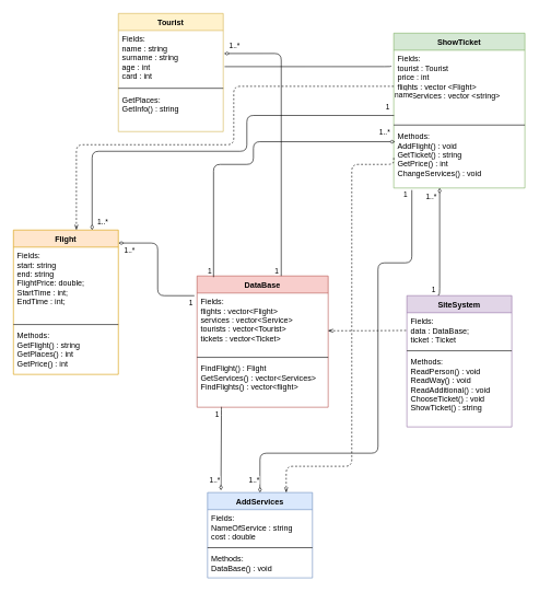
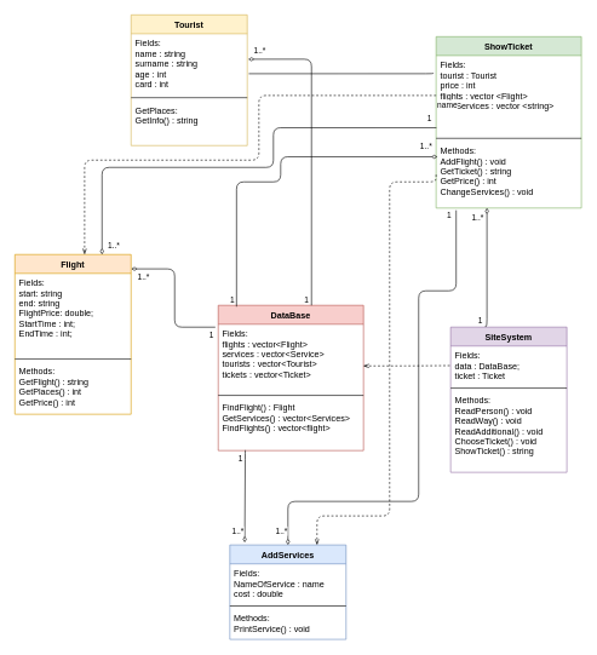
- <mxCell id="23" value="Fields: &#10;NameOfService : string&#10;cost : double" style="text;strokeColor=none;fillColor=none;align=left;verticalAlign=top;spacingLeft=4;spacingRight=4;overflow=hidden;rotatable=0;points=[[0,0.5],[1,0.5]];portConstraint=eastwest;" parent="22" vertex="1"><mxGeometry y="26" width="160" height="54" as="geometry" /></mxCell>
+ <mxCell id="23" value="Fields: &#10;NameOfService : name&#10;cost : double" style="text;strokeColor=none;fillColor=none;align=left;verticalAlign=top;spacingLeft=4;spacingRight=4;overflow=hidden;rotatable=0;points=[[0,0.5],[1,0.5]];portConstraint=eastwest;" parent="22" vertex="1"><mxGeometry y="26" width="160" height="54" as="geometry" /></mxCell>
- <mxCell id="25" value="Methods: &#10;DataBase() : void" style="text;strokeColor=none;fillColor=none;align=left;verticalAlign=top;spacingLeft=4;spacingRight=4;overflow=hidden;rotatable=0;points=[[0,0.5],[1,0.5]];portConstraint=eastwest;" parent="22" vertex="1"><mxGeometry y="88" width="160" height="42" as="geometry" /></mxCell>
+ <mxCell id="25" value="Methods: &#10;PrintService() : void" style="text;strokeColor=none;fillColor=none;align=left;verticalAlign=top;spacingLeft=4;spacingRight=4;overflow=hidden;rotatable=0;points=[[0,0.5],[1,0.5]];portConstraint=eastwest;" parent="22" vertex="1"><mxGeometry y="88" width="160" height="42" as="geometry" /></mxCell>
